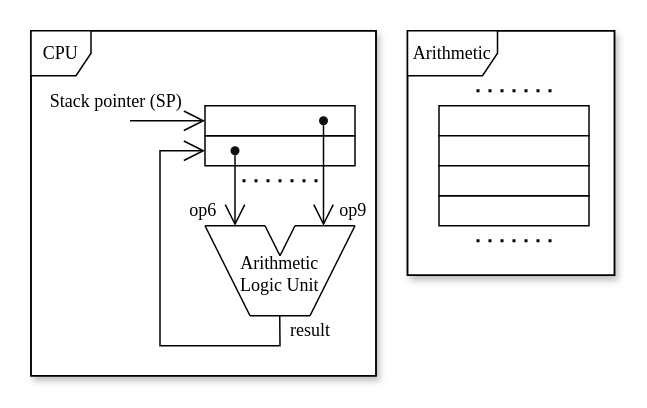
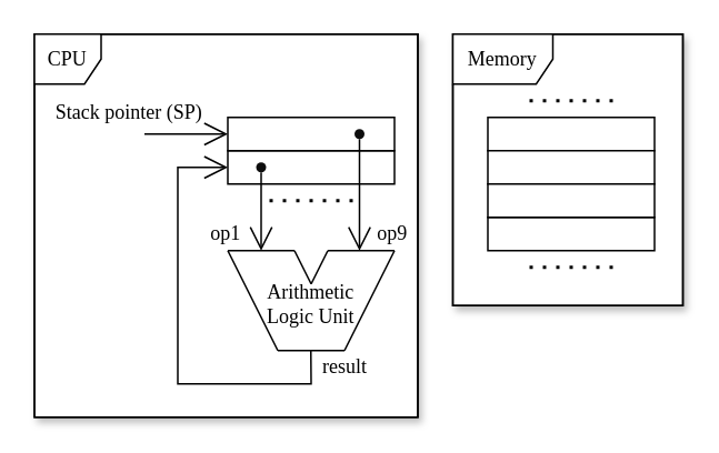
- <mxCell id="29" value="Arithmetic" style="shape=umlFrame;whiteSpace=wrap;html=1;pointerEvents=0;fontFamily=Computer Modern;" parent="1" vertex="1"><mxGeometry x="271" y="20" width="138" height="163" as="geometry" /></mxCell>
+ <mxCell id="29" value="Memory" style="shape=umlFrame;whiteSpace=wrap;html=1;pointerEvents=0;fontFamily=Computer Modern;" parent="1" vertex="1"><mxGeometry x="271" y="20" width="138" height="163" as="geometry" /></mxCell>
- <mxCell id="31" value="op6" style="text;html=1;strokeColor=none;fillColor=none;align=center;verticalAlign=middle;whiteSpace=wrap;rounded=0;fontFamily=Computer Modern;" vertex="1" parent="1"><mxGeometry x="120" y="130" width="30" height="20" as="geometry" /></mxCell>
+ <mxCell id="31" value="op1" style="text;html=1;strokeColor=none;fillColor=none;align=center;verticalAlign=middle;whiteSpace=wrap;rounded=0;fontFamily=Computer Modern;" vertex="1" parent="1"><mxGeometry x="120" y="130" width="30" height="20" as="geometry" /></mxCell>
